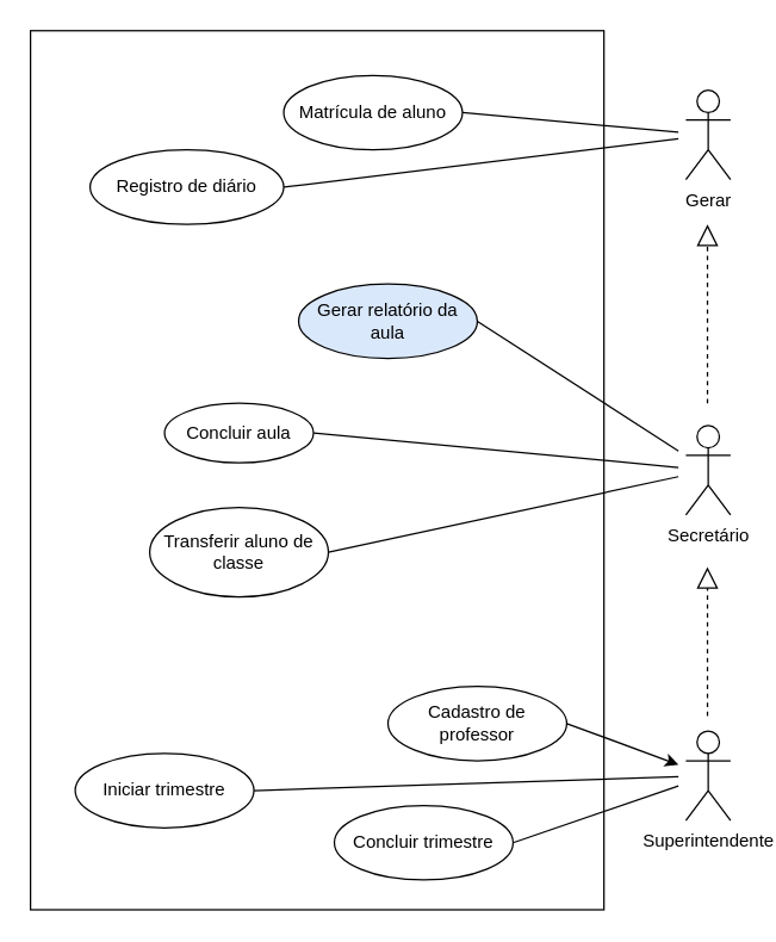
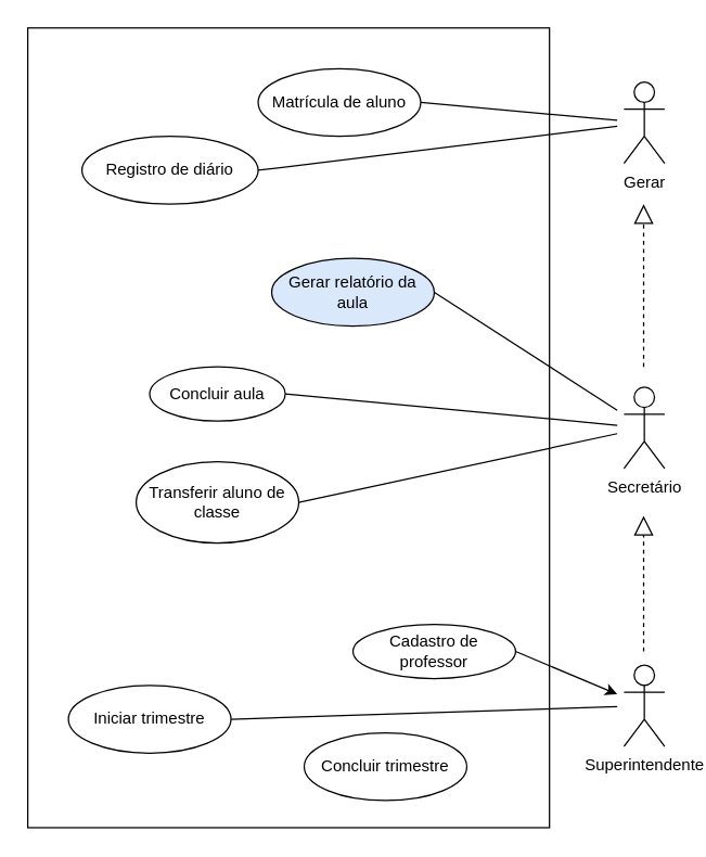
- <mxCell id="11" value="Cadastro de professor" style="ellipse;whiteSpace=wrap;html=1;" parent="1" vertex="1"><mxGeometry x="260" y="460" width="120" height="50" as="geometry" /></mxCell>
+ <mxCell id="11" value="Cadastro de professor" style="ellipse;whiteSpace=wrap;html=1;" parent="1" vertex="1"><mxGeometry x="260" y="460" width="120" height="40" as="geometry" /></mxCell>
- <mxCell id="22" style="rounded=0;orthogonalLoop=1;jettySize=auto;html=1;exitX=1;exitY=0.5;exitDx=0;exitDy=0;endArrow=none;startFill=0;targetPerimeterSpacing=5;" parent="1" source="23" target="4" edge="1"><mxGeometry relative="1" as="geometry" /></mxCell>
